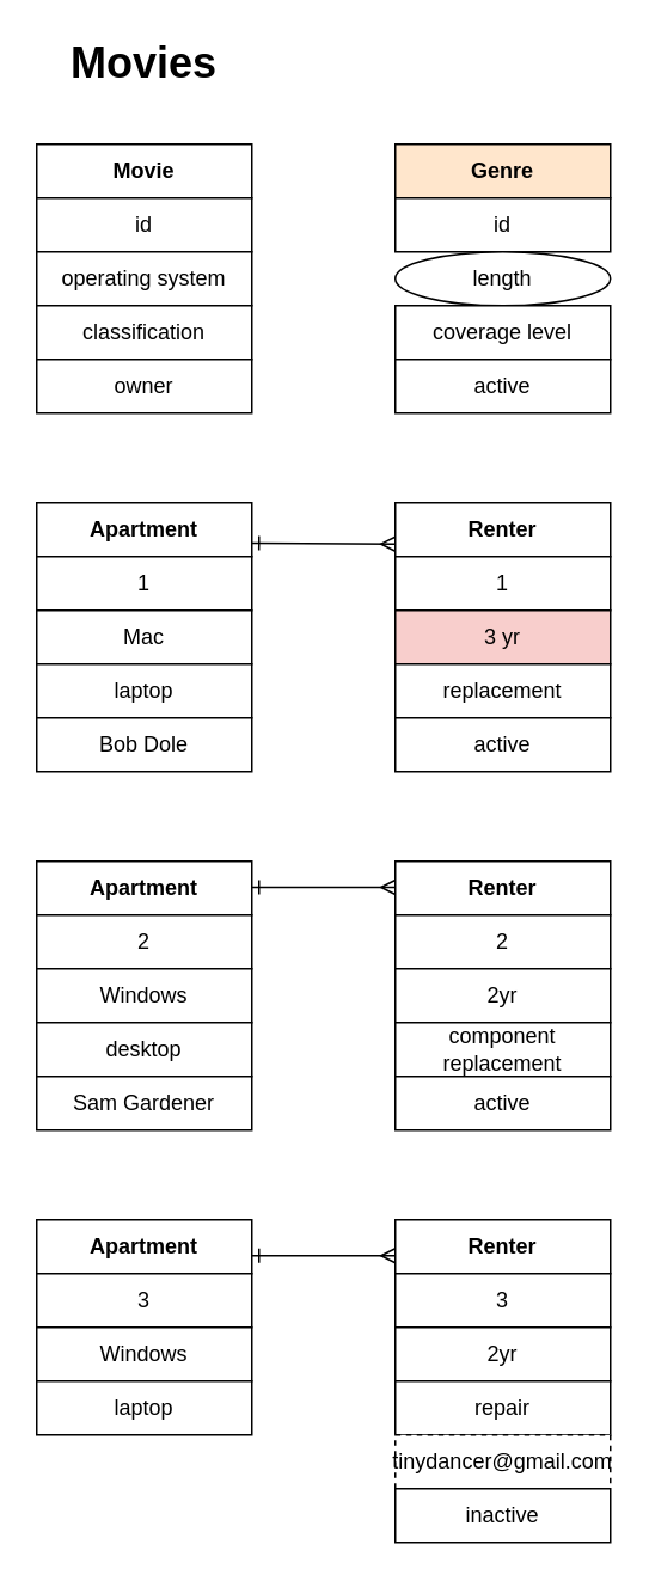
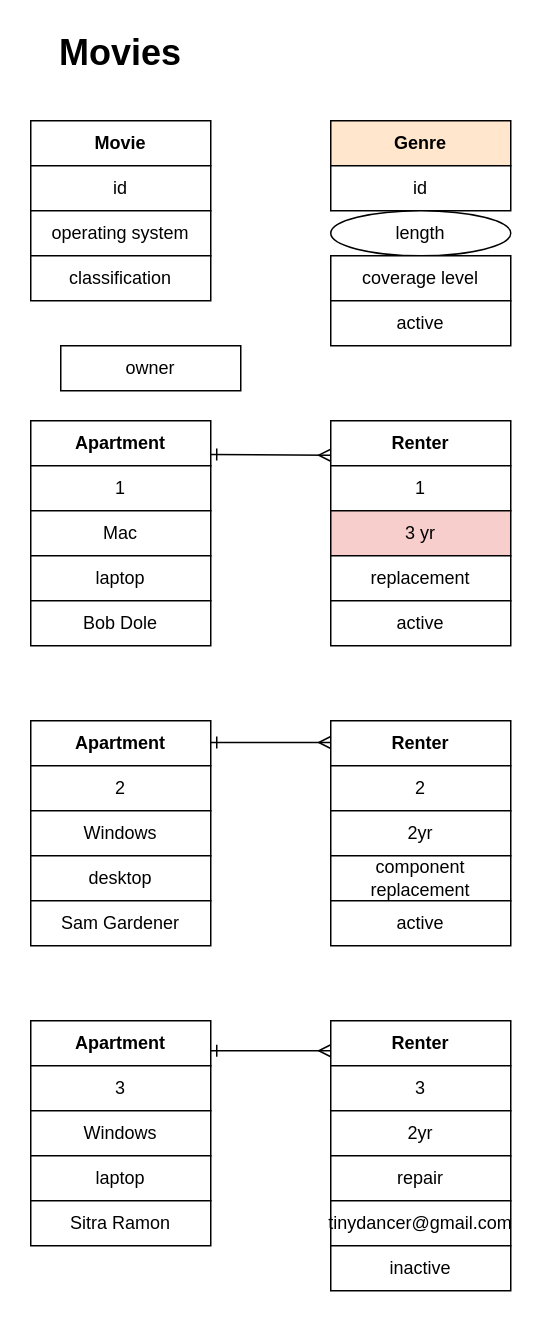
- <mxCell id="6" value="owner" style="rounded=0;whiteSpace=wrap;html=1;" parent="1" vertex="1"><mxGeometry x="20" y="200" width="120" height="30" as="geometry" /></mxCell>
+ <mxCell id="6" value="owner" style="rounded=0;whiteSpace=wrap;html=1;" parent="1" vertex="1"><mxGeometry x="40" y="230" width="120" height="30" as="geometry" /></mxCell>
+ <mxCell id="42" value="Sitra Ramon" style="rounded=0;whiteSpace=wrap;html=1;" parent="1" vertex="1"><mxGeometry x="20" y="800" width="120" height="30" as="geometry" /></mxCell>
- <mxCell id="31" value="tinydancer@gmail.com" style="rounded=0;whiteSpace=wrap;html=1;dashed=1;" parent="1" vertex="1"><mxGeometry x="220" y="800" width="120" height="30" as="geometry" /></mxCell>
+ <mxCell id="31" value="tinydancer@gmail.com" style="rounded=0;whiteSpace=wrap;html=1;" parent="1" vertex="1"><mxGeometry x="220" y="800" width="120" height="30" as="geometry" /></mxCell>
